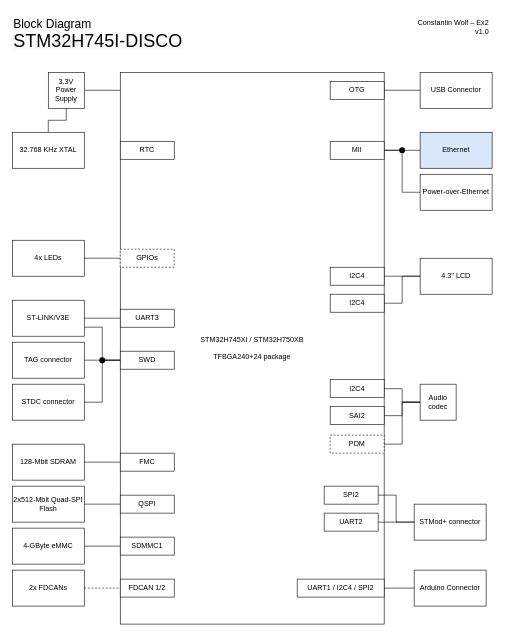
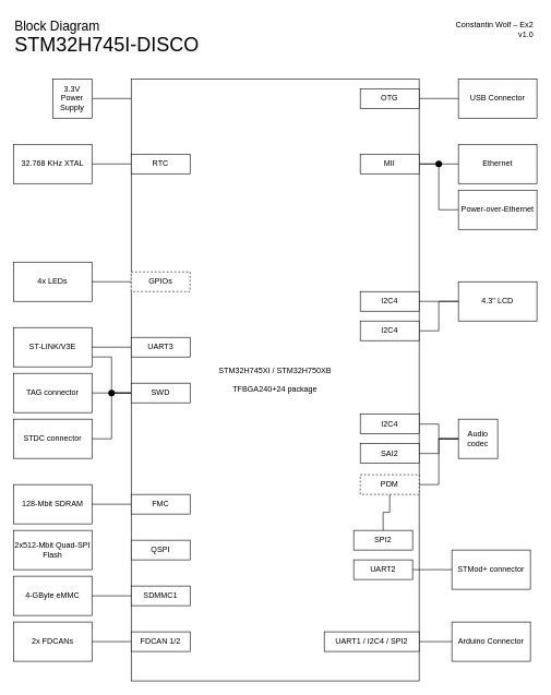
- <mxCell id="5" style="edgeStyle=orthogonalEdgeStyle;rounded=0;orthogonalLoop=1;jettySize=auto;html=1;endArrow=none;endFill=0;" edge="1" parent="1" source="6" target="4"><mxGeometry relative="1" as="geometry" /></mxCell>
+ <mxCell id="5" style="edgeStyle=orthogonalEdgeStyle;rounded=0;orthogonalLoop=1;jettySize=auto;html=1;entryX=0;entryY=0.5;entryDx=0;entryDy=0;endArrow=none;endFill=0;" edge="1" parent="1" source="6" target="19"><mxGeometry relative="1" as="geometry" /></mxCell>
- <mxCell id="15" value="Ethernet" style="whiteSpace=wrap;html=1;fillColor=#dae8fc;" vertex="1" parent="1"><mxGeometry x="700" y="220" width="120" height="60" as="geometry" /></mxCell>
+ <mxCell id="15" value="Ethernet" style="whiteSpace=wrap;html=1;" vertex="1" parent="1"><mxGeometry x="700" y="220" width="120" height="60" as="geometry" /></mxCell>
- <mxCell id="62" style="edgeStyle=orthogonalEdgeStyle;rounded=0;orthogonalLoop=1;jettySize=auto;html=1;endArrow=none;endFill=0;" edge="1" parent="1" source="63" target="16"><mxGeometry relative="1" as="geometry" /></mxCell>
+ <mxCell id="62" style="edgeStyle=orthogonalEdgeStyle;rounded=0;orthogonalLoop=1;jettySize=auto;html=1;endArrow=none;endFill=0;" edge="1" parent="1" source="63" target="59"><mxGeometry relative="1" as="geometry" /></mxCell>
- <mxCell id="24" style="edgeStyle=orthogonalEdgeStyle;rounded=0;orthogonalLoop=1;jettySize=auto;html=1;exitX=0;exitY=0.5;exitDx=0;exitDy=0;entryX=1;entryY=0.5;entryDx=0;entryDy=0;endArrow=none;endFill=0;" edge="1" parent="1" source="25" target="7"><mxGeometry relative="1" as="geometry" /></mxCell>
- <mxCell id="53" style="edgeStyle=orthogonalEdgeStyle;rounded=0;orthogonalLoop=1;jettySize=auto;html=1;exitX=1;exitY=0.5;exitDx=0;exitDy=0;entryX=0;entryY=0.5;entryDx=0;entryDy=0;endArrow=none;endFill=0;dashed=1;" edge="1" parent="1" source="54" target="55"><mxGeometry relative="1" as="geometry" /></mxCell>
+ <mxCell id="53" style="edgeStyle=orthogonalEdgeStyle;rounded=0;orthogonalLoop=1;jettySize=auto;html=1;exitX=1;exitY=0.5;exitDx=0;exitDy=0;entryX=0;entryY=0.5;entryDx=0;entryDy=0;endArrow=none;endFill=0;" edge="1" parent="1" source="54" target="55"><mxGeometry relative="1" as="geometry" /></mxCell>
